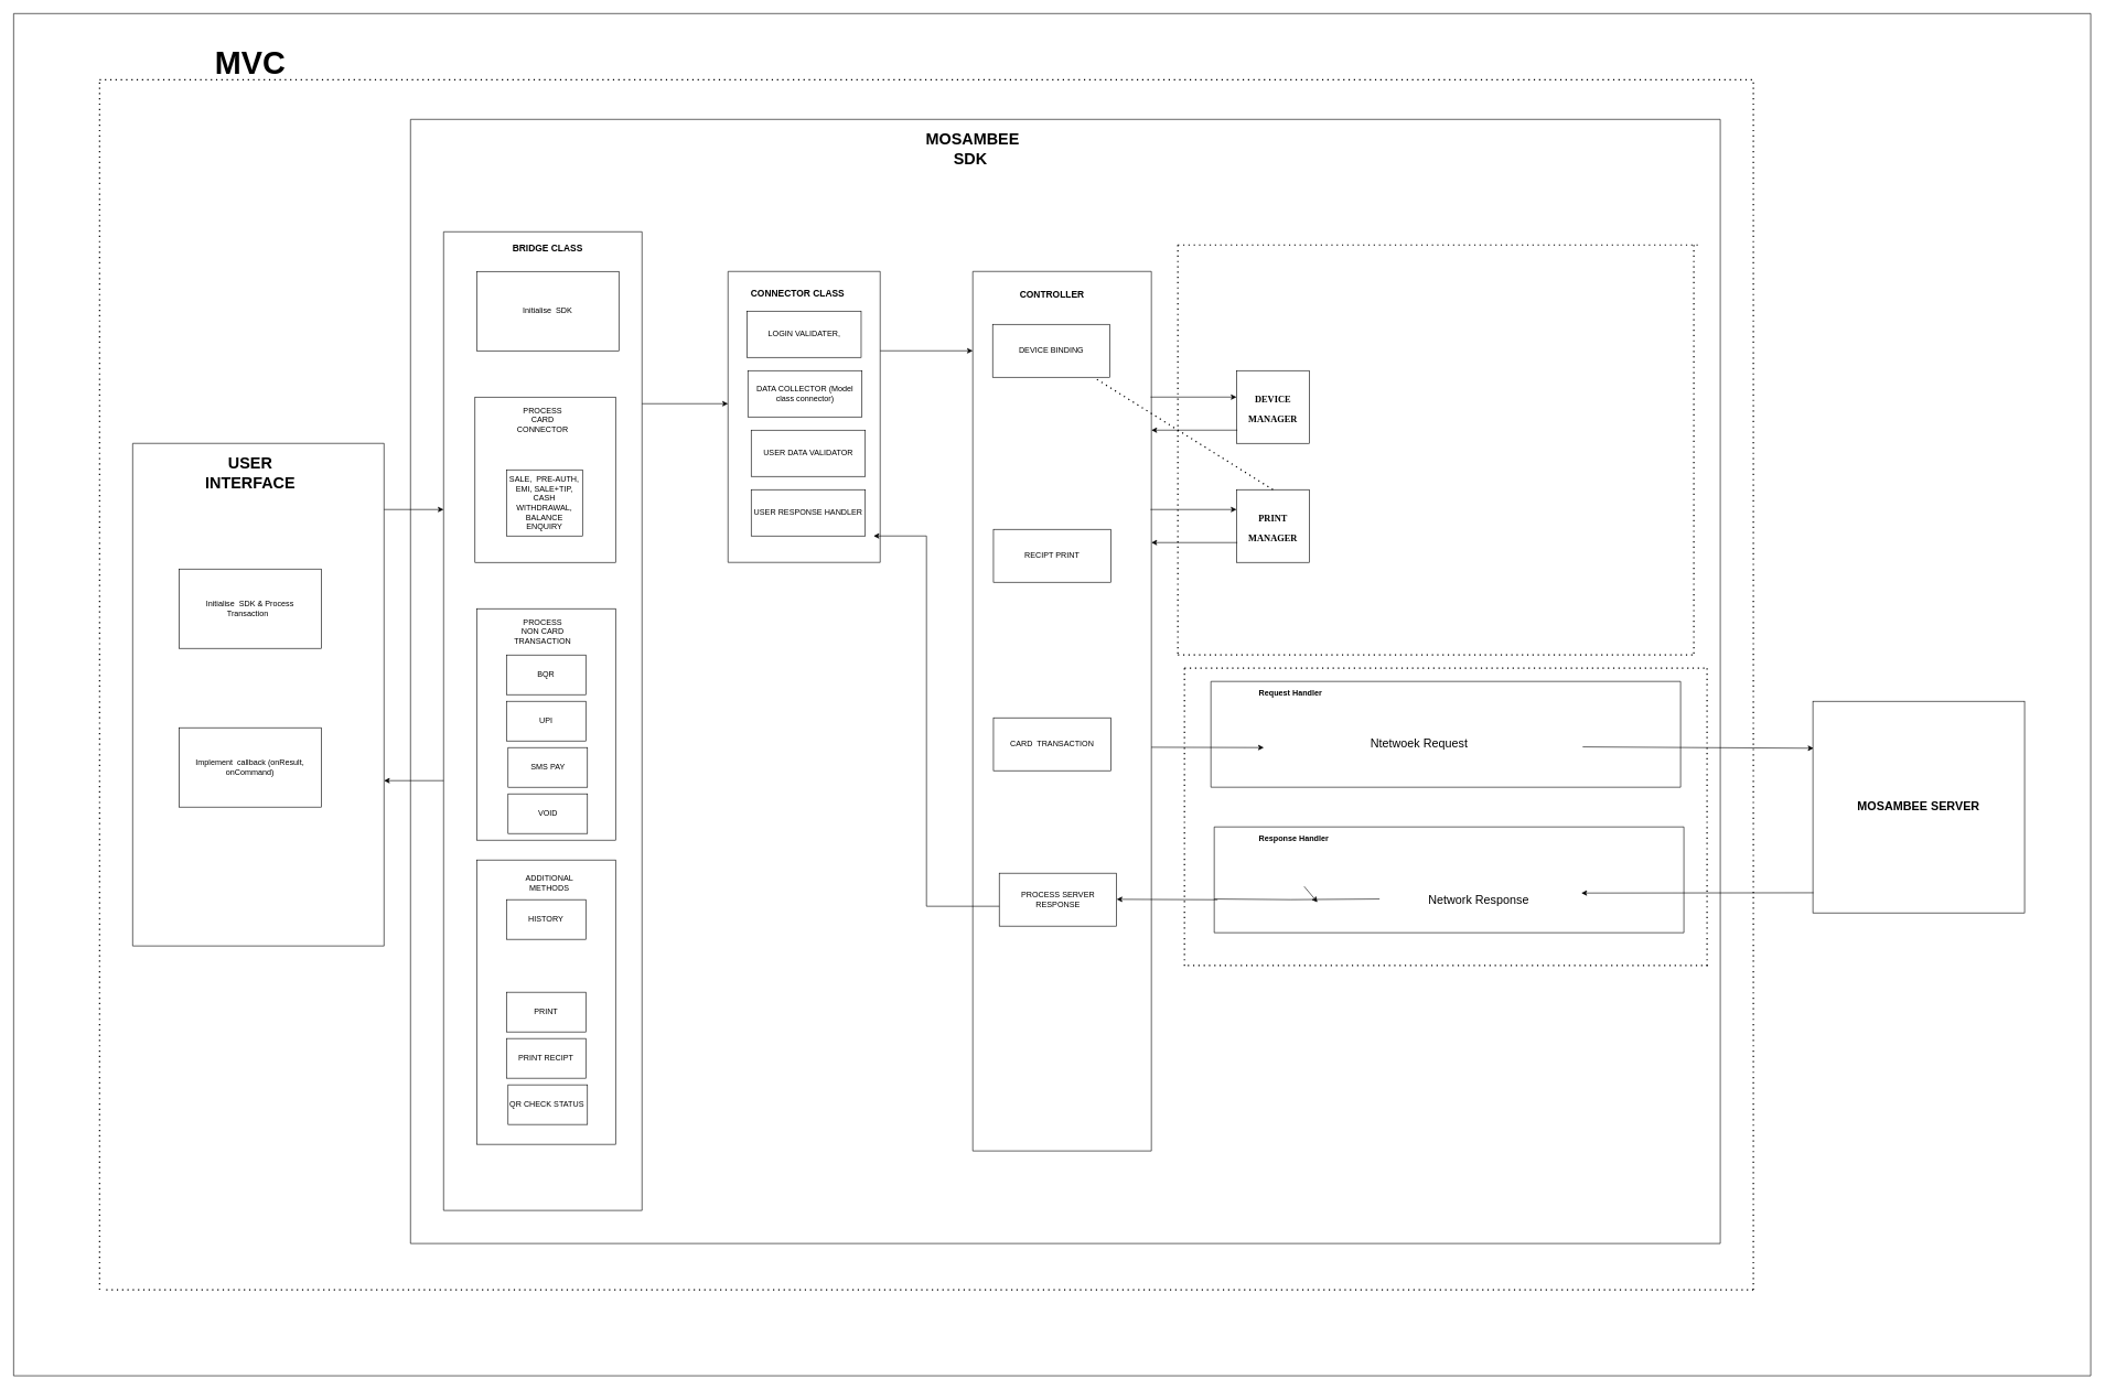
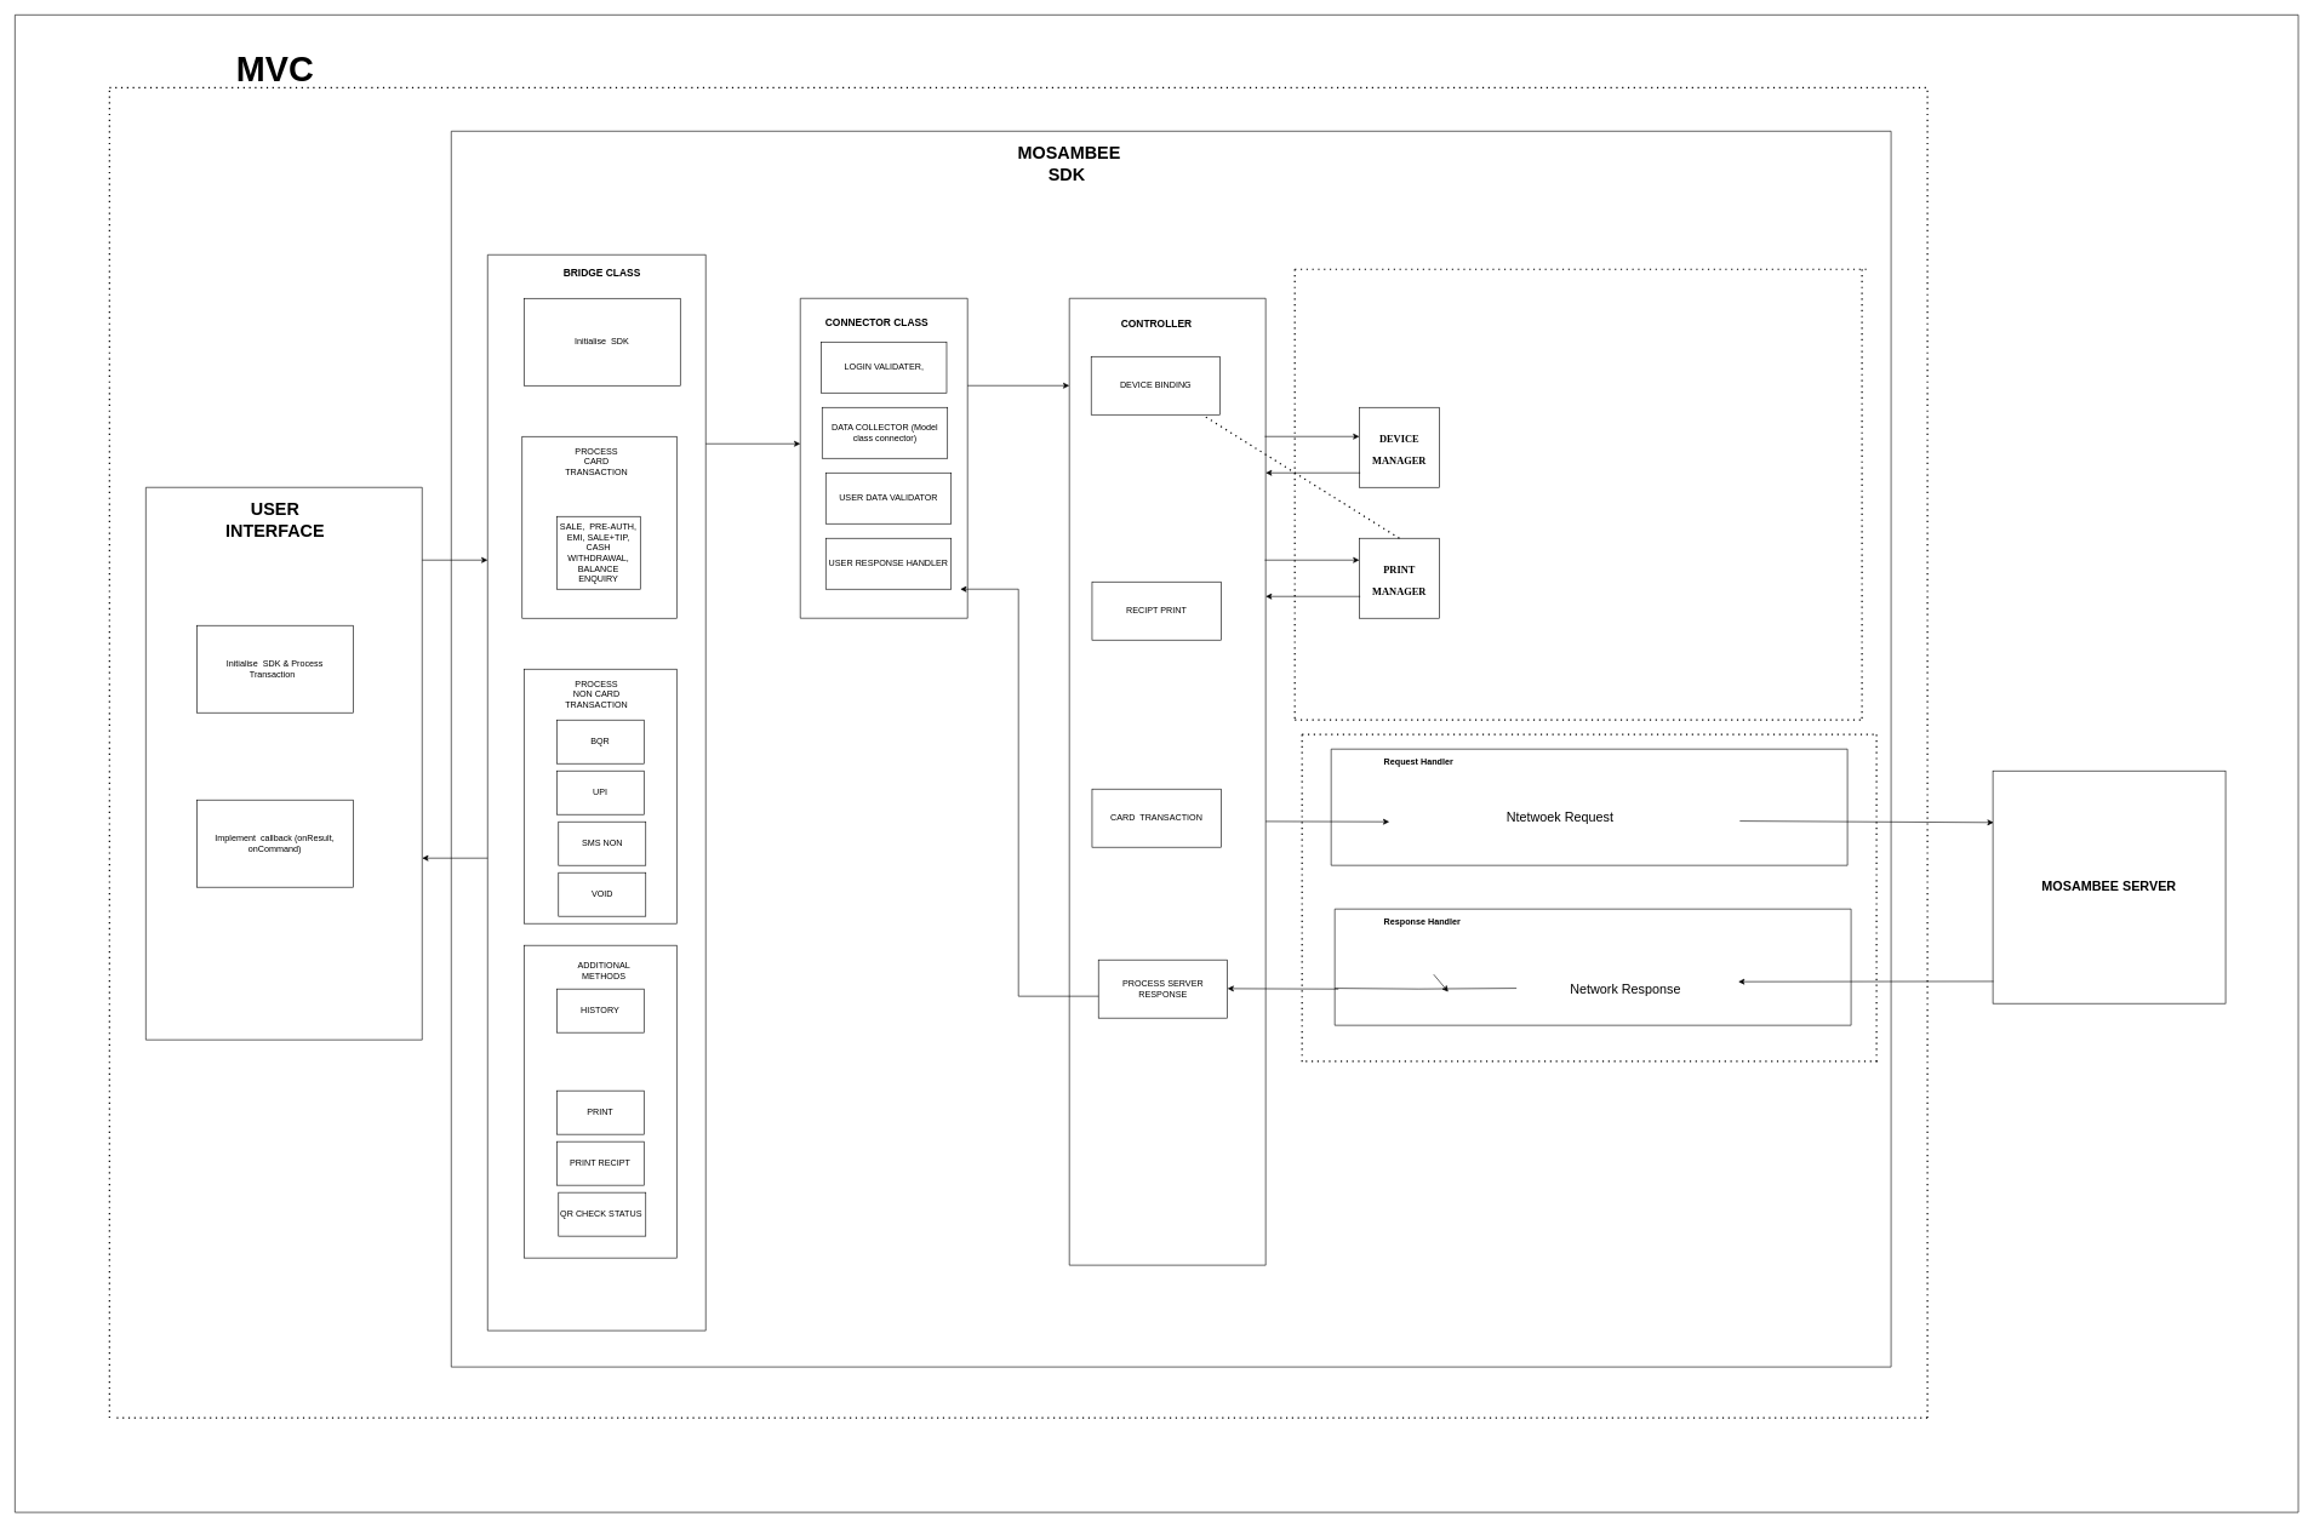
- <mxCell id="13" value="PROCESS CARD CONNECTOR" style="text;html=1;strokeColor=none;fillColor=none;align=center;verticalAlign=middle;whiteSpace=wrap;rounded=0;" parent="7" vertex="1"><mxGeometry x="120" y="270" width="60" height="30" as="geometry" /></mxCell>
+ <mxCell id="13" value="PROCESS CARD TRANSACTION" style="text;html=1;strokeColor=none;fillColor=none;align=center;verticalAlign=middle;whiteSpace=wrap;rounded=0;" parent="7" vertex="1"><mxGeometry x="120" y="270" width="60" height="30" as="geometry" /></mxCell>
- <mxCell id="17" value="SMS PAY" style="rounded=0;whiteSpace=wrap;html=1;" parent="7" vertex="1"><mxGeometry x="97.5" y="780" width="120" height="60" as="geometry" /></mxCell>
+ <mxCell id="17" value="SMS NON" style="rounded=0;whiteSpace=wrap;html=1;" parent="7" vertex="1"><mxGeometry x="97.5" y="780" width="120" height="60" as="geometry" /></mxCell>
